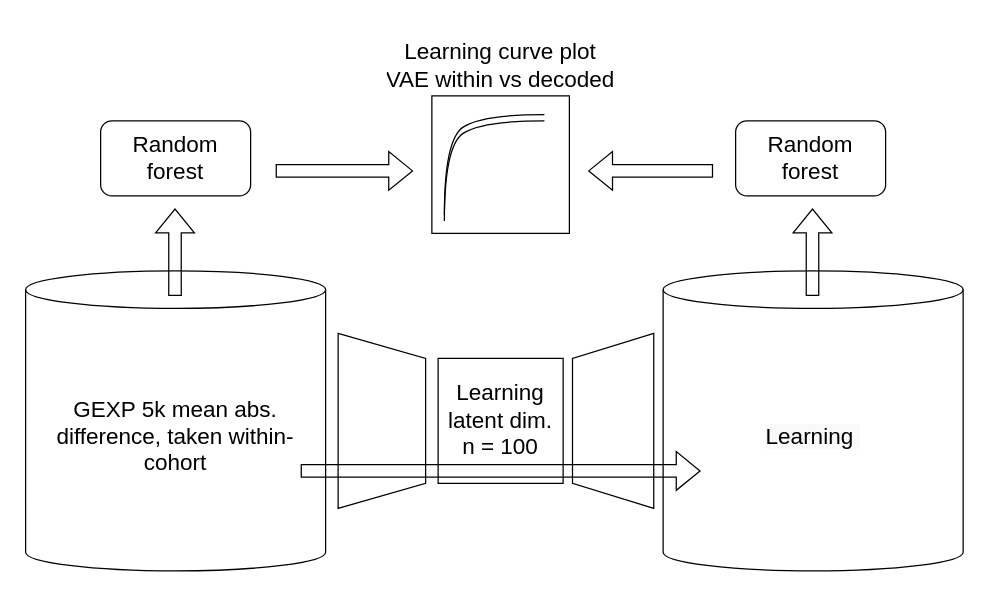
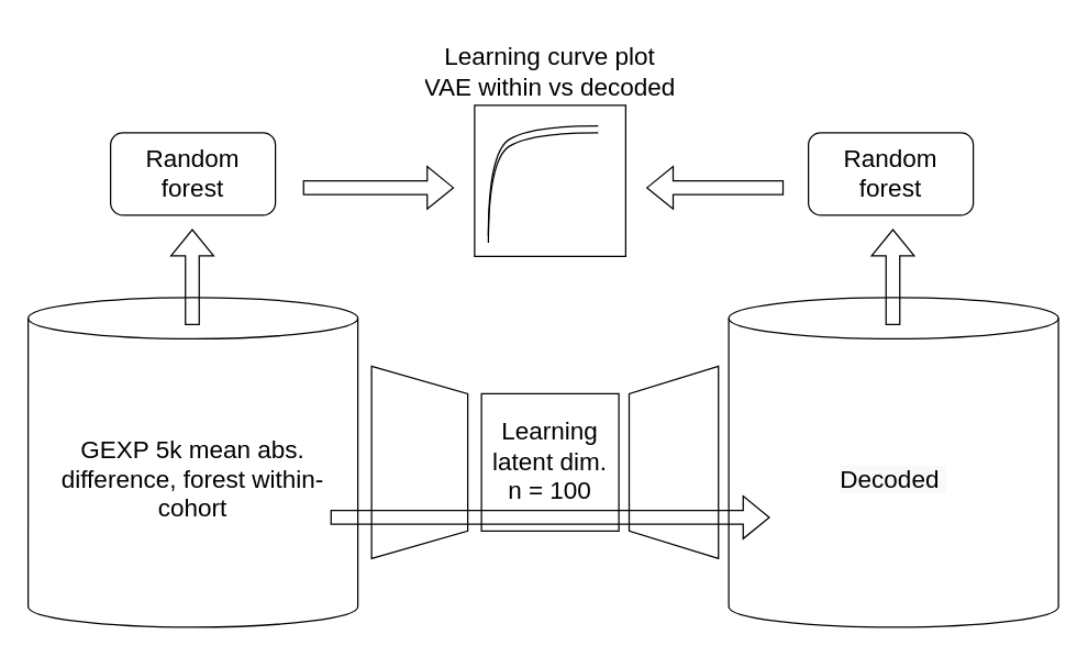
- <mxCell id="2" value="&lt;font style=&quot;font-size: 18px;&quot;&gt;GEXP 5k mean abs. difference, taken within-cohort&lt;/font&gt;" style="shape=cylinder3;whiteSpace=wrap;html=1;boundedLbl=1;backgroundOutline=1;size=15;" vertex="1" parent="1"><mxGeometry x="20" y="216" width="240" height="240" as="geometry" /></mxCell>
+ <mxCell id="2" value="&lt;font style=&quot;font-size: 18px;&quot;&gt;GEXP 5k mean abs. difference, forest within-cohort&lt;/font&gt;" style="shape=cylinder3;whiteSpace=wrap;html=1;boundedLbl=1;backgroundOutline=1;size=15;" vertex="1" parent="1"><mxGeometry x="20" y="216" width="240" height="240" as="geometry" /></mxCell>
- <mxCell id="3" value="&lt;span style=&quot;color: rgb(0, 0, 0); font-family: Helvetica; font-size: 18px; font-style: normal; font-variant-ligatures: normal; font-variant-caps: normal; font-weight: 400; letter-spacing: normal; orphans: 2; text-align: center; text-indent: 0px; text-transform: none; widows: 2; word-spacing: 0px; -webkit-text-stroke-width: 0px; background-color: rgb(248, 249, 250); text-decoration-thickness: initial; text-decoration-style: initial; text-decoration-color: initial; float: none; display: inline !important;&quot;&gt;Learning&amp;nbsp;&lt;/span&gt;" style="shape=cylinder3;whiteSpace=wrap;html=1;boundedLbl=1;backgroundOutline=1;size=15;" vertex="1" parent="1"><mxGeometry x="530" y="216" width="240" height="240" as="geometry" /></mxCell>
+ <mxCell id="3" value="&lt;span style=&quot;color: rgb(0, 0, 0); font-family: Helvetica; font-size: 18px; font-style: normal; font-variant-ligatures: normal; font-variant-caps: normal; font-weight: 400; letter-spacing: normal; orphans: 2; text-align: center; text-indent: 0px; text-transform: none; widows: 2; word-spacing: 0px; -webkit-text-stroke-width: 0px; background-color: rgb(248, 249, 250); text-decoration-thickness: initial; text-decoration-style: initial; text-decoration-color: initial; float: none; display: inline !important;&quot;&gt;Decoded&amp;nbsp;&lt;/span&gt;" style="shape=cylinder3;whiteSpace=wrap;html=1;boundedLbl=1;backgroundOutline=1;size=15;" vertex="1" parent="1"><mxGeometry x="530" y="216" width="240" height="240" as="geometry" /></mxCell>
